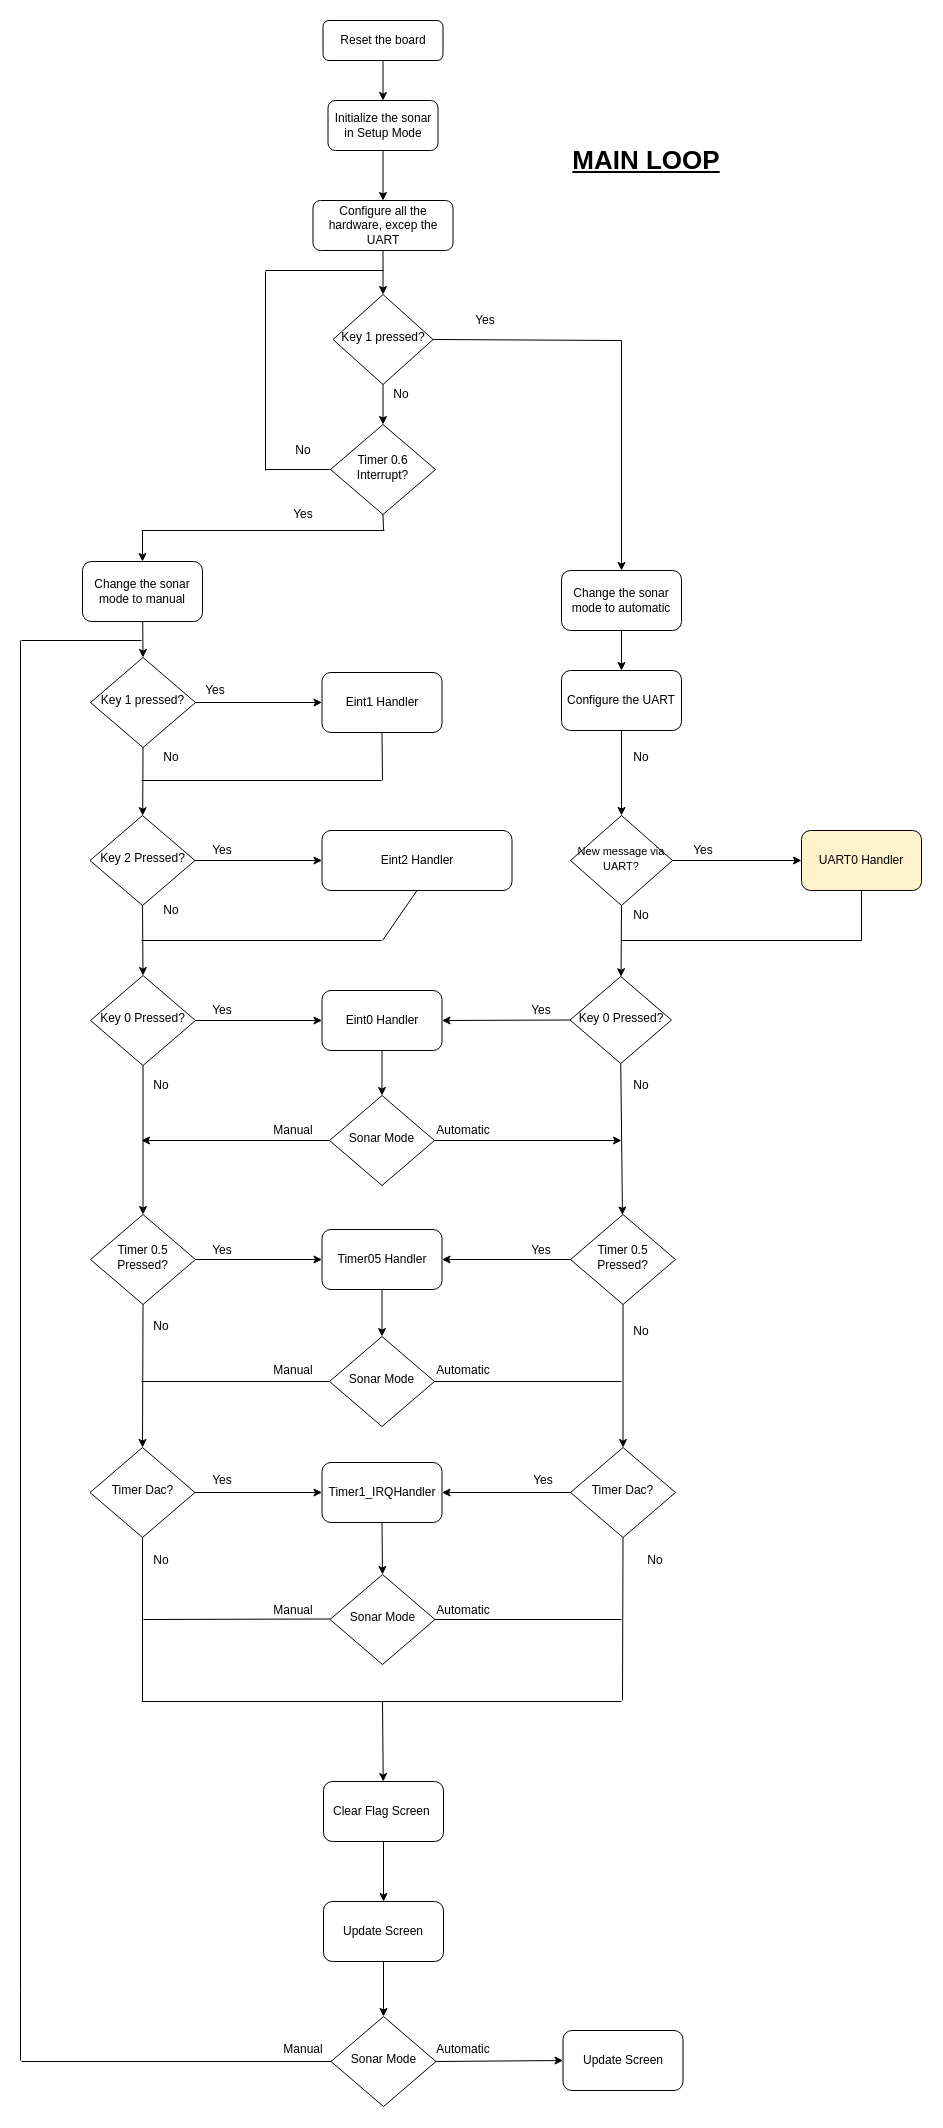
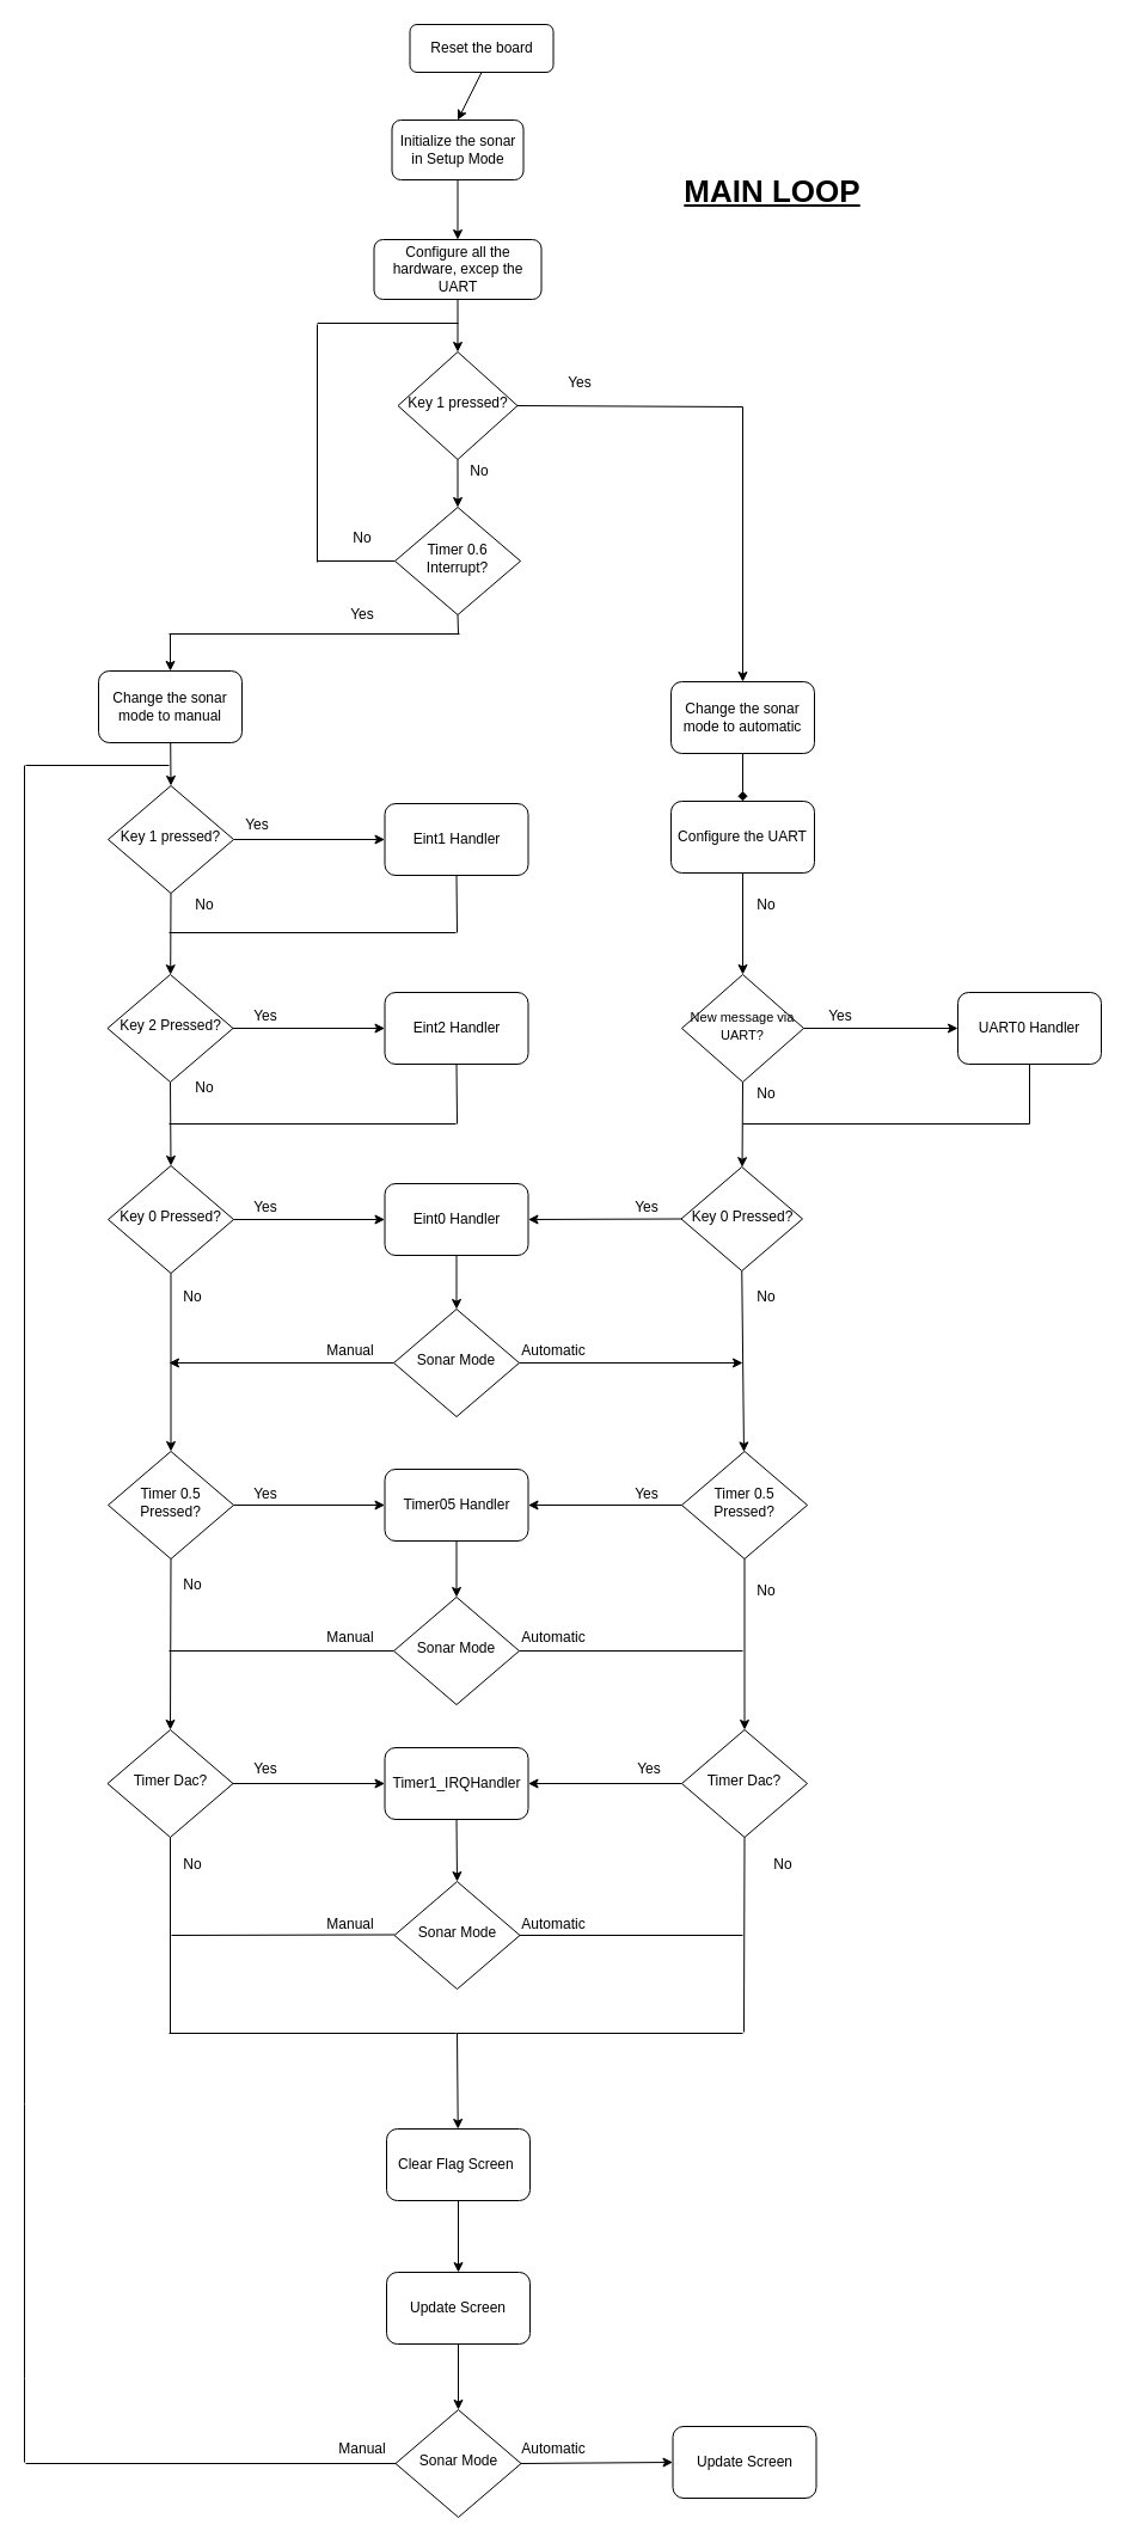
- <mxCell id="2" value="Reset the board" style="rounded=1;whiteSpace=wrap;html=1;fontSize=12;glass=0;strokeWidth=1;shadow=0;" parent="1" vertex="1"><mxGeometry x="322.5" y="20" width="120" height="40" as="geometry" /></mxCell>
+ <mxCell id="2" value="Reset the board" style="rounded=1;whiteSpace=wrap;html=1;fontSize=12;glass=0;strokeWidth=1;shadow=0;" parent="1" vertex="1"><mxGeometry x="342.5" y="20" width="120" height="40" as="geometry" /></mxCell>
- <mxCell id="17" value="" style="endArrow=classic;html=1;exitX=0.5;exitY=1;exitDx=0;exitDy=0;entryX=0.5;entryY=0;entryDx=0;entryDy=0;" edge="1" parent="1" source="10" target="11"><mxGeometry width="50" height="50" relative="1" as="geometry"><mxPoint x="605" y="365" as="sourcePoint" /><mxPoint x="621" y="406" as="targetPoint" /></mxGeometry></mxCell>
+ <mxCell id="17" value="" style="endArrow=diamond;html=1;exitX=0.5;exitY=1;exitDx=0;exitDy=0;entryX=0.5;entryY=0;entryDx=0;entryDy=0;" edge="1" parent="1" source="10" target="11"><mxGeometry width="50" height="50" relative="1" as="geometry"><mxPoint x="605" y="365" as="sourcePoint" /><mxPoint x="621" y="406" as="targetPoint" /></mxGeometry></mxCell>
- <mxCell id="72" value="Eint2 Handler" style="rounded=1;whiteSpace=wrap;html=1;" vertex="1" parent="1"><mxGeometry x="321.5" y="830" width="190" height="60" as="geometry" /></mxCell>
+ <mxCell id="72" value="Eint2 Handler" style="rounded=1;whiteSpace=wrap;html=1;" vertex="1" parent="1"><mxGeometry x="321.5" y="830" width="120" height="60" as="geometry" /></mxCell>
- <mxCell id="98" value="UART0 Handler" style="rounded=1;whiteSpace=wrap;html=1;fillColor=#fff2cc;" vertex="1" parent="1"><mxGeometry x="801" y="830" width="120" height="60" as="geometry" /></mxCell>
+ <mxCell id="98" value="UART0 Handler" style="rounded=1;whiteSpace=wrap;html=1;" vertex="1" parent="1"><mxGeometry x="801" y="830" width="120" height="60" as="geometry" /></mxCell>
